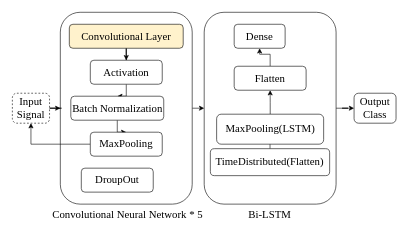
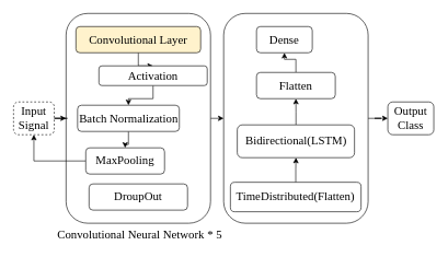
- <mxCell id="9" value="&lt;font style=&quot;font-size: 18px&quot; face=&quot;Times New Roman&quot;&gt;Activation&lt;/font&gt;" style="whiteSpace=wrap;html=1;rounded=1;" parent="1" vertex="1"><mxGeometry x="150" y="100" width="120" height="40" as="geometry" /></mxCell>
+ <mxCell id="9" value="&lt;font style=&quot;font-size: 18px&quot; face=&quot;Times New Roman&quot;&gt;Activation&lt;/font&gt;" style="whiteSpace=wrap;html=1;rounded=1;" parent="1" vertex="1"><mxGeometry x="150" y="100" width="165" height="30" as="geometry" /></mxCell>
- <mxCell id="19" value="&lt;font style=&quot;font-size: 18px&quot; face=&quot;Times New Roman&quot;&gt;MaxPooling(LSTM)&lt;/font&gt;" style="whiteSpace=wrap;html=1;rounded=1;" parent="1" vertex="1"><mxGeometry x="360.75" y="190" width="178.5" height="50" as="geometry" /></mxCell>
+ <mxCell id="19" value="&lt;font style=&quot;font-size: 18px&quot; face=&quot;Times New Roman&quot;&gt;Bidirectional(LSTM)&lt;/font&gt;" style="whiteSpace=wrap;html=1;rounded=1;" parent="1" vertex="1"><mxGeometry x="360.75" y="190" width="178.5" height="50" as="geometry" /></mxCell>
- <mxCell id="13" value="&lt;font style=&quot;font-size: 18px&quot; face=&quot;Times New Roman&quot;&gt;MaxPooling&lt;/font&gt;" style="whiteSpace=wrap;html=1;rounded=1;" parent="1" vertex="1"><mxGeometry x="150" y="220" width="120" height="40" as="geometry" /></mxCell>
+ <mxCell id="13" value="&lt;font style=&quot;font-size: 18px&quot; face=&quot;Times New Roman&quot;&gt;MaxPooling&lt;/font&gt;" style="whiteSpace=wrap;html=1;rounded=1;" parent="1" vertex="1"><mxGeometry x="130" y="225" width="120" height="40" as="geometry" /></mxCell>
- <mxCell id="16" value="&lt;font style=&quot;font-size: 18px&quot; face=&quot;Times New Roman&quot;&gt;TimeDistributed(Flatten)&lt;/font&gt;" style="whiteSpace=wrap;html=1;rounded=1;" parent="1" vertex="1"><mxGeometry x="350.25" y="247.5" width="199" height="45" as="geometry" /></mxCell>
+ <mxCell id="16" value="&lt;font style=&quot;font-size: 18px&quot; face=&quot;Times New Roman&quot;&gt;TimeDistributed(Flatten)&lt;/font&gt;" style="whiteSpace=wrap;html=1;rounded=1;" parent="1" vertex="1"><mxGeometry x="350.25" y="277.5" width="199" height="45" as="geometry" /></mxCell>
- <mxCell id="14" value="&lt;font face=&quot;Times New Roman&quot; style=&quot;font-size: 18px&quot;&gt;DroupOut&lt;/font&gt;" style="whiteSpace=wrap;html=1;rounded=1;" parent="1" vertex="1"><mxGeometry x="135" y="280" width="120" height="40" as="geometry" /></mxCell>
+ <mxCell id="14" value="&lt;font face=&quot;Times New Roman&quot; style=&quot;font-size: 18px&quot;&gt;DroupOut&lt;/font&gt;" style="whiteSpace=wrap;html=1;rounded=1;" parent="1" vertex="1"><mxGeometry x="135" y="280" width="150" height="40" as="geometry" /></mxCell>
- <mxCell id="23" value="&lt;font face=&quot;Times New Roman&quot; style=&quot;font-size: 18px&quot;&gt;Bi-LSTM&lt;/font&gt;" style="text;whiteSpace=wrap;html=1;align=center;" parent="1" vertex="1"><mxGeometry x="391.25" y="340" width="117" height="30" as="geometry" /></mxCell>
